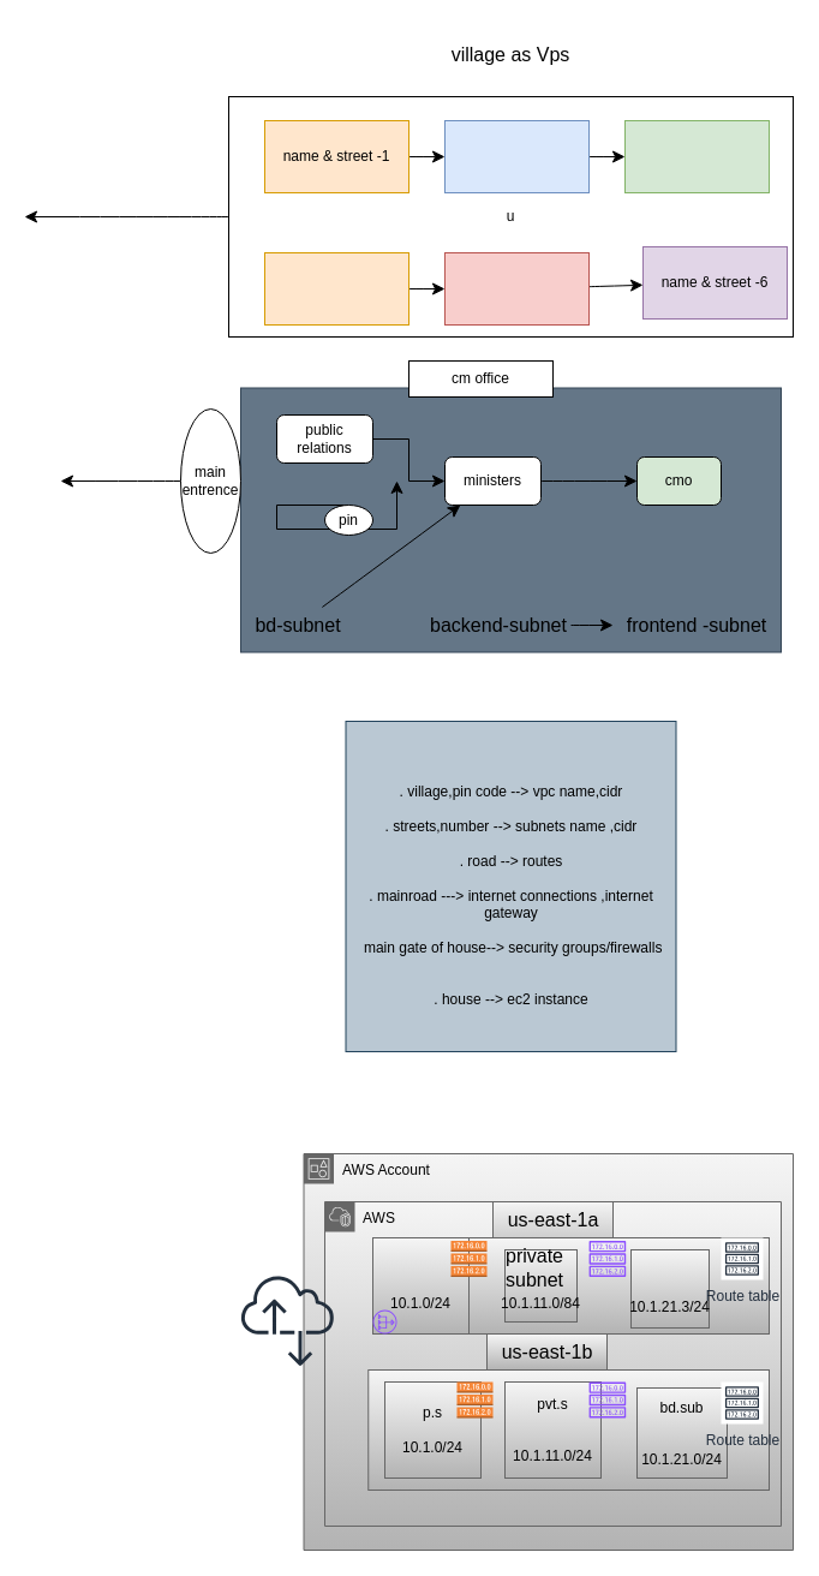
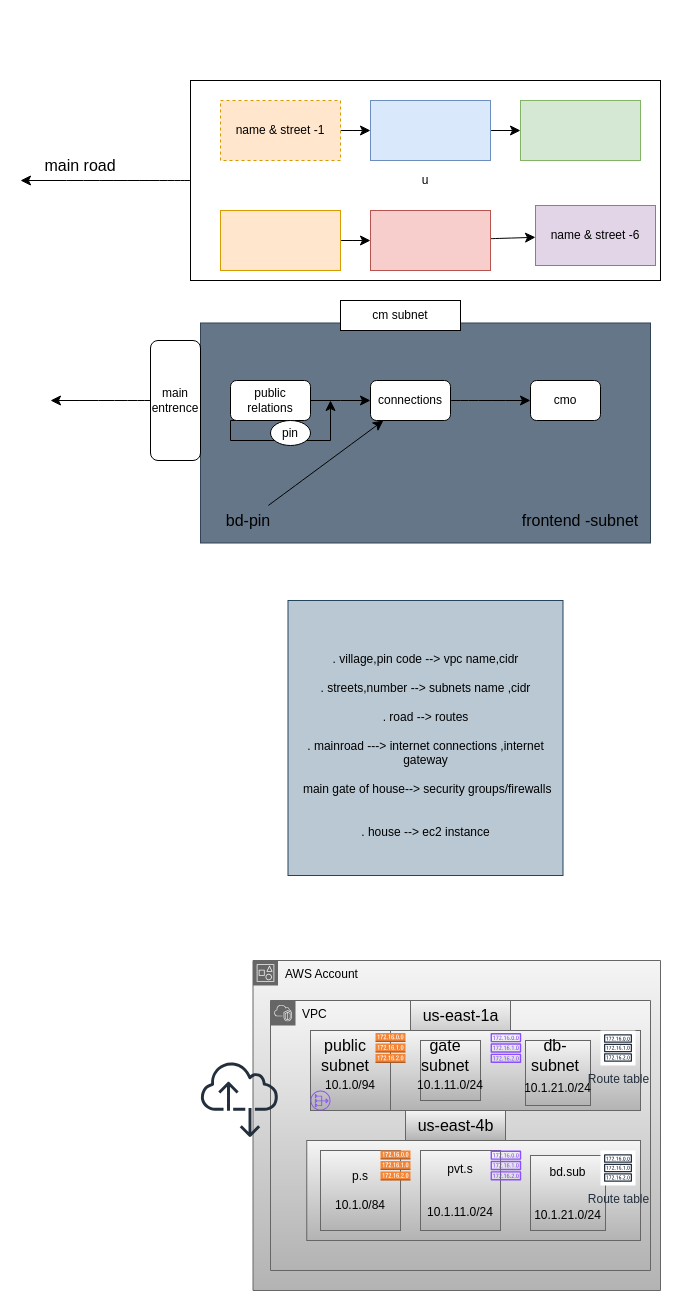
- <mxCell id="26" value="village as Vps" style="text;html=1;align=center;verticalAlign=middle;whiteSpace=wrap;rounded=0;fontSize=16;" parent="1" vertex="1"><mxGeometry x="360" y="20" width="130" height="50" as="geometry" /></mxCell>
- <mxCell id="9" value="name &amp;amp; street -1" style="rounded=0;whiteSpace=wrap;html=1;fillColor=#ffe6cc;strokeColor=#d79b00;" parent="1" vertex="1"><mxGeometry x="220" y="100" width="120" height="60" as="geometry" /></mxCell>
+ <mxCell id="9" value="name &amp;amp; street -1" style="rounded=0;whiteSpace=wrap;html=1;fillColor=#ffe6cc;strokeColor=#d79b00;dashed=1;" parent="1" vertex="1"><mxGeometry x="220" y="100" width="120" height="60" as="geometry" /></mxCell>
+ <mxCell id="27" value="main road" style="text;strokeColor=none;align=center;fillColor=none;html=1;verticalAlign=middle;whiteSpace=wrap;rounded=0;fontSize=16;" parent="1" vertex="1"><mxGeometry x="40" y="150" width="80" height="30" as="geometry" /></mxCell>
- <mxCell id="23" value="cm office" style="rounded=0;whiteSpace=wrap;html=1;" parent="1" vertex="1"><mxGeometry x="340" y="300" width="120" height="30" as="geometry" /></mxCell>
+ <mxCell id="23" value="cm subnet" style="rounded=0;whiteSpace=wrap;html=1;" parent="1" vertex="1"><mxGeometry x="340" y="300" width="120" height="30" as="geometry" /></mxCell>
- <mxCell id="17" value="public relations" style="rounded=1;whiteSpace=wrap;html=1;" parent="1" vertex="1"><mxGeometry x="230" y="345" width="80" height="40" as="geometry" /></mxCell>
+ <mxCell id="17" value="public relations" style="rounded=1;whiteSpace=wrap;html=1;" parent="1" vertex="1"><mxGeometry x="230" y="380" width="80" height="40" as="geometry" /></mxCell>
- <mxCell id="22" value="main&lt;div&gt;entrence&lt;/div&gt;" style="ellipse;whiteSpace=wrap;html=1;" parent="1" vertex="1"><mxGeometry x="150" y="340" width="50" height="120" as="geometry" /></mxCell>
+ <mxCell id="22" value="main&lt;div&gt;entrence&lt;/div&gt;" style="rounded=1;whiteSpace=wrap;html=1;" parent="1" vertex="1"><mxGeometry x="150" y="340" width="50" height="120" as="geometry" /></mxCell>
- <mxCell id="19" value="ministers" style="rounded=1;whiteSpace=wrap;html=1;" parent="1" vertex="1"><mxGeometry x="370" y="380" width="80" height="40" as="geometry" /></mxCell>
+ <mxCell id="19" value="connections" style="rounded=1;whiteSpace=wrap;html=1;" parent="1" vertex="1"><mxGeometry x="370" y="380" width="80" height="40" as="geometry" /></mxCell>
- <mxCell id="20" value="cmo" style="rounded=1;whiteSpace=wrap;html=1;fillColor=#d5e8d4;" parent="1" vertex="1"><mxGeometry x="530" y="380" width="70" height="40" as="geometry" /></mxCell>
+ <mxCell id="20" value="cmo" style="rounded=1;whiteSpace=wrap;html=1;" parent="1" vertex="1"><mxGeometry x="530" y="380" width="70" height="40" as="geometry" /></mxCell>
- <mxCell id="32" value="bd-subnet" style="text;html=1;align=center;verticalAlign=middle;whiteSpace=wrap;rounded=0;fontSize=16;" parent="1" vertex="1"><mxGeometry x="207.5" y="505" width="80" height="30" as="geometry" /></mxCell>
+ <mxCell id="32" value="bd-pin" style="text;html=1;align=center;verticalAlign=middle;whiteSpace=wrap;rounded=0;fontSize=16;" parent="1" vertex="1"><mxGeometry x="207.5" y="505" width="80" height="30" as="geometry" /></mxCell>
- <mxCell id="30" value="backend-subnet" style="text;html=1;align=center;verticalAlign=middle;whiteSpace=wrap;rounded=0;fontSize=16;" parent="1" vertex="1"><mxGeometry x="355" y="505" width="120" height="30" as="geometry" /></mxCell>
- <mxCell id="29" style="edgeStyle=none;curved=1;rounded=0;orthogonalLoop=1;jettySize=auto;html=1;fontSize=12;startSize=8;endSize=8;" parent="1" source="30" target="28" edge="1"><mxGeometry relative="1" as="geometry" /></mxCell>
- <mxCell id="35" value="AWS" style="points=[[0,0],[0.25,0],[0.5,0],[0.75,0],[1,0],[1,0.25],[1,0.5],[1,0.75],[1,1],[0.75,1],[0.5,1],[0.25,1],[0,1],[0,0.75],[0,0.5],[0,0.25]];outlineConnect=0;gradientColor=#b3b3b3;html=1;whiteSpace=wrap;fontSize=12;fontStyle=0;container=1;pointerEvents=0;collapsible=0;recursiveResize=0;shape=mxgraph.aws4.group;grIcon=mxgraph.aws4.group_vpc2;strokeColor=#666666;fillColor=#f5f5f5;verticalAlign=top;align=left;spacingLeft=30;dashed=0;" vertex="1" parent="34"><mxGeometry x="17.5" y="40" width="380" height="270" as="geometry" /></mxCell>
+ <mxCell id="35" value="VPC" style="points=[[0,0],[0.25,0],[0.5,0],[0.75,0],[1,0],[1,0.25],[1,0.5],[1,0.75],[1,1],[0.75,1],[0.5,1],[0.25,1],[0,1],[0,0.75],[0,0.5],[0,0.25]];outlineConnect=0;gradientColor=#b3b3b3;html=1;whiteSpace=wrap;fontSize=12;fontStyle=0;container=1;pointerEvents=0;collapsible=0;recursiveResize=0;shape=mxgraph.aws4.group;grIcon=mxgraph.aws4.group_vpc2;strokeColor=#666666;fillColor=#f5f5f5;verticalAlign=top;align=left;spacingLeft=30;dashed=0;" vertex="1" parent="34"><mxGeometry x="17.5" y="40" width="380" height="270" as="geometry" /></mxCell>
+ <mxCell id="49" value="public subnet" style="text;html=1;align=center;verticalAlign=middle;whiteSpace=wrap;rounded=0;fontSize=16;" vertex="1" parent="35"><mxGeometry x="50" y="40" width="50" height="30" as="geometry" /></mxCell>
- <mxCell id="50" value="private&lt;div&gt;subnet&lt;/div&gt;" style="text;html=1;align=center;verticalAlign=middle;whiteSpace=wrap;rounded=0;fontSize=16;" vertex="1" parent="35"><mxGeometry x="150" y="40" width="50" height="30" as="geometry" /></mxCell>
+ <mxCell id="50" value="gate&lt;div&gt;subnet&lt;/div&gt;" style="text;html=1;align=center;verticalAlign=middle;whiteSpace=wrap;rounded=0;fontSize=16;" vertex="1" parent="35"><mxGeometry x="150" y="40" width="50" height="30" as="geometry" /></mxCell>
+ <mxCell id="51" value="db-subnet" style="text;html=1;align=center;verticalAlign=middle;whiteSpace=wrap;rounded=0;fontSize=16;" vertex="1" parent="35"><mxGeometry x="260" y="40" width="50" height="30" as="geometry" /></mxCell>
- <mxCell id="43" value="&lt;div&gt;&lt;br&gt;&lt;/div&gt;&lt;div&gt;&lt;br&gt;&lt;/div&gt;&lt;div&gt;10.1.0/24&lt;/div&gt;" style="whiteSpace=wrap;html=1;aspect=fixed;fillColor=#f5f5f5;strokeColor=#666666;gradientColor=#b3b3b3;" vertex="1" parent="35"><mxGeometry x="40" y="30" width="80" height="80" as="geometry" /></mxCell>
+ <mxCell id="43" value="&lt;div&gt;&lt;br&gt;&lt;/div&gt;&lt;div&gt;&lt;br&gt;&lt;/div&gt;&lt;div&gt;10.1.0/94&lt;/div&gt;" style="whiteSpace=wrap;html=1;aspect=fixed;fillColor=#f5f5f5;strokeColor=#666666;gradientColor=#b3b3b3;" vertex="1" parent="35"><mxGeometry x="40" y="30" width="80" height="80" as="geometry" /></mxCell>
- <mxCell id="44" value="&lt;div&gt;&lt;br&gt;&lt;/div&gt;&lt;div&gt;&lt;div&gt;&lt;br&gt;&lt;/div&gt;&lt;div&gt;10.1.11.0/84&lt;/div&gt;&lt;/div&gt;" style="whiteSpace=wrap;html=1;aspect=fixed;fillColor=#f5f5f5;strokeColor=#666666;gradientColor=#b3b3b3;" vertex="1" parent="35"><mxGeometry x="150" y="40" width="60" height="60" as="geometry" /></mxCell>
+ <mxCell id="44" value="&lt;div&gt;&lt;br&gt;&lt;/div&gt;&lt;div&gt;&lt;div&gt;&lt;br&gt;&lt;/div&gt;&lt;div&gt;10.1.11.0/24&lt;/div&gt;&lt;/div&gt;" style="whiteSpace=wrap;html=1;aspect=fixed;fillColor=#f5f5f5;strokeColor=#666666;gradientColor=#b3b3b3;" vertex="1" parent="35"><mxGeometry x="150" y="40" width="60" height="60" as="geometry" /></mxCell>
- <mxCell id="45" value="&lt;div&gt;&lt;br&gt;&lt;/div&gt;&lt;div&gt;&lt;div&gt;&lt;br&gt;&lt;/div&gt;&lt;div&gt;10.1.21.3/24&lt;/div&gt;&lt;/div&gt;" style="whiteSpace=wrap;html=1;aspect=fixed;fillColor=#f5f5f5;strokeColor=#666666;gradientColor=#b3b3b3;" vertex="1" parent="35"><mxGeometry x="255" y="40" width="65" height="65" as="geometry" /></mxCell>
+ <mxCell id="45" value="&lt;div&gt;&lt;br&gt;&lt;/div&gt;&lt;div&gt;&lt;div&gt;&lt;br&gt;&lt;/div&gt;&lt;div&gt;10.1.21.0/24&lt;/div&gt;&lt;/div&gt;" style="whiteSpace=wrap;html=1;aspect=fixed;fillColor=#f5f5f5;strokeColor=#666666;gradientColor=#b3b3b3;" vertex="1" parent="35"><mxGeometry x="255" y="40" width="65" height="65" as="geometry" /></mxCell>
- <mxCell id="39" value="us-east-1b" style="text;html=1;align=center;verticalAlign=middle;resizable=0;points=[];autosize=1;strokeColor=#666666;fillColor=#f5f5f5;fontSize=16;gradientColor=#b3b3b3;" vertex="1" parent="35"><mxGeometry x="135" y="110" width="100" height="30" as="geometry" /></mxCell>
+ <mxCell id="39" value="us-east-4b" style="text;html=1;align=center;verticalAlign=middle;resizable=0;points=[];autosize=1;strokeColor=#666666;fillColor=#f5f5f5;fontSize=16;gradientColor=#b3b3b3;" vertex="1" parent="35"><mxGeometry x="135" y="110" width="100" height="30" as="geometry" /></mxCell>
- <mxCell id="47" value="p.s&lt;br&gt;&lt;div&gt;&lt;div&gt;&lt;br&gt;&lt;/div&gt;&lt;div&gt;10.1.0/24&lt;/div&gt;&lt;/div&gt;" style="whiteSpace=wrap;html=1;aspect=fixed;fillColor=#f5f5f5;strokeColor=#666666;gradientColor=#b3b3b3;" vertex="1" parent="35"><mxGeometry x="50" y="150" width="80" height="80" as="geometry" /></mxCell>
+ <mxCell id="47" value="p.s&lt;br&gt;&lt;div&gt;&lt;div&gt;&lt;br&gt;&lt;/div&gt;&lt;div&gt;10.1.0/84&lt;/div&gt;&lt;/div&gt;" style="whiteSpace=wrap;html=1;aspect=fixed;fillColor=#f5f5f5;strokeColor=#666666;gradientColor=#b3b3b3;" vertex="1" parent="35"><mxGeometry x="50" y="150" width="80" height="80" as="geometry" /></mxCell>
